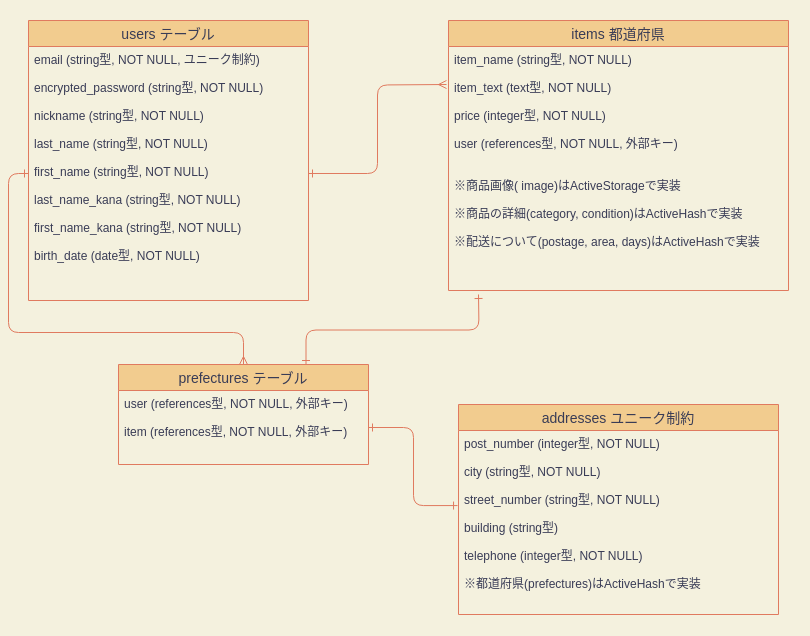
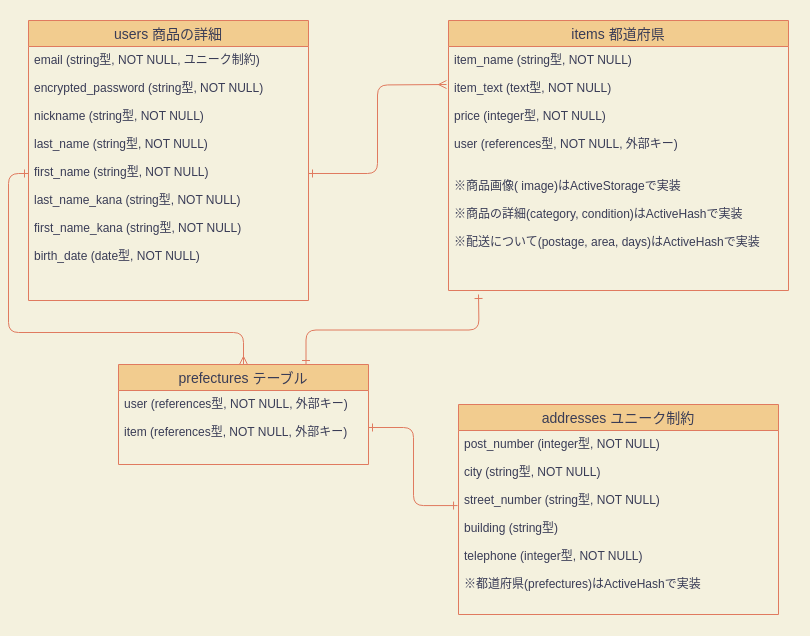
- <mxCell id="2" value="users テーブル" style="swimlane;fontStyle=0;childLayout=stackLayout;horizontal=1;startSize=26;horizontalStack=0;resizeParent=1;resizeParentMax=0;resizeLast=0;collapsible=1;marginBottom=0;align=center;fontSize=14;rounded=0;sketch=0;fillColor=#F2CC8F;strokeColor=#E07A5F;fontColor=#393C56;" vertex="1" parent="1"><mxGeometry x="20" y="20" width="280" height="280" as="geometry" /></mxCell>
+ <mxCell id="2" value="users 商品の詳細" style="swimlane;fontStyle=0;childLayout=stackLayout;horizontal=1;startSize=26;horizontalStack=0;resizeParent=1;resizeParentMax=0;resizeLast=0;collapsible=1;marginBottom=0;align=center;fontSize=14;rounded=0;sketch=0;fillColor=#F2CC8F;strokeColor=#E07A5F;fontColor=#393C56;" vertex="1" parent="1"><mxGeometry x="20" y="20" width="280" height="280" as="geometry" /></mxCell>
